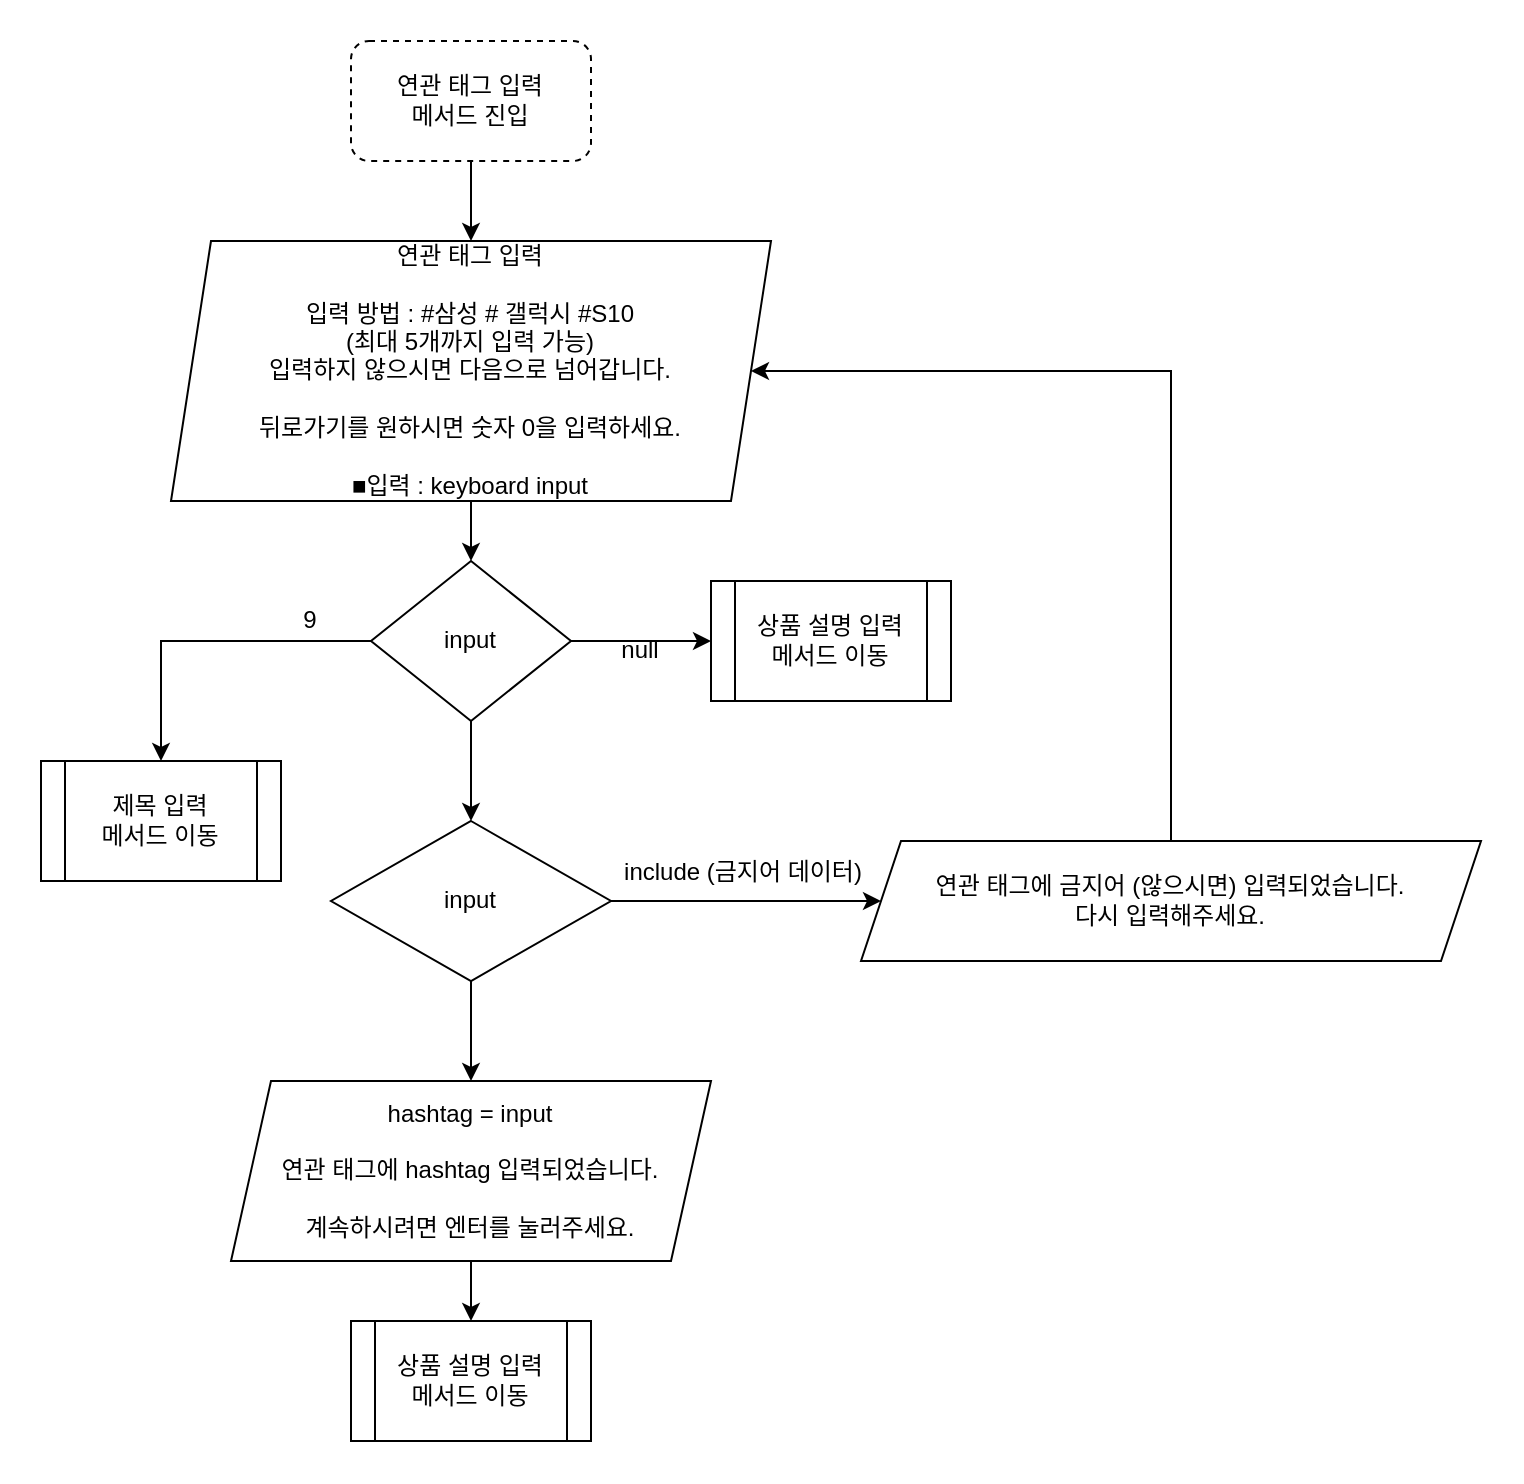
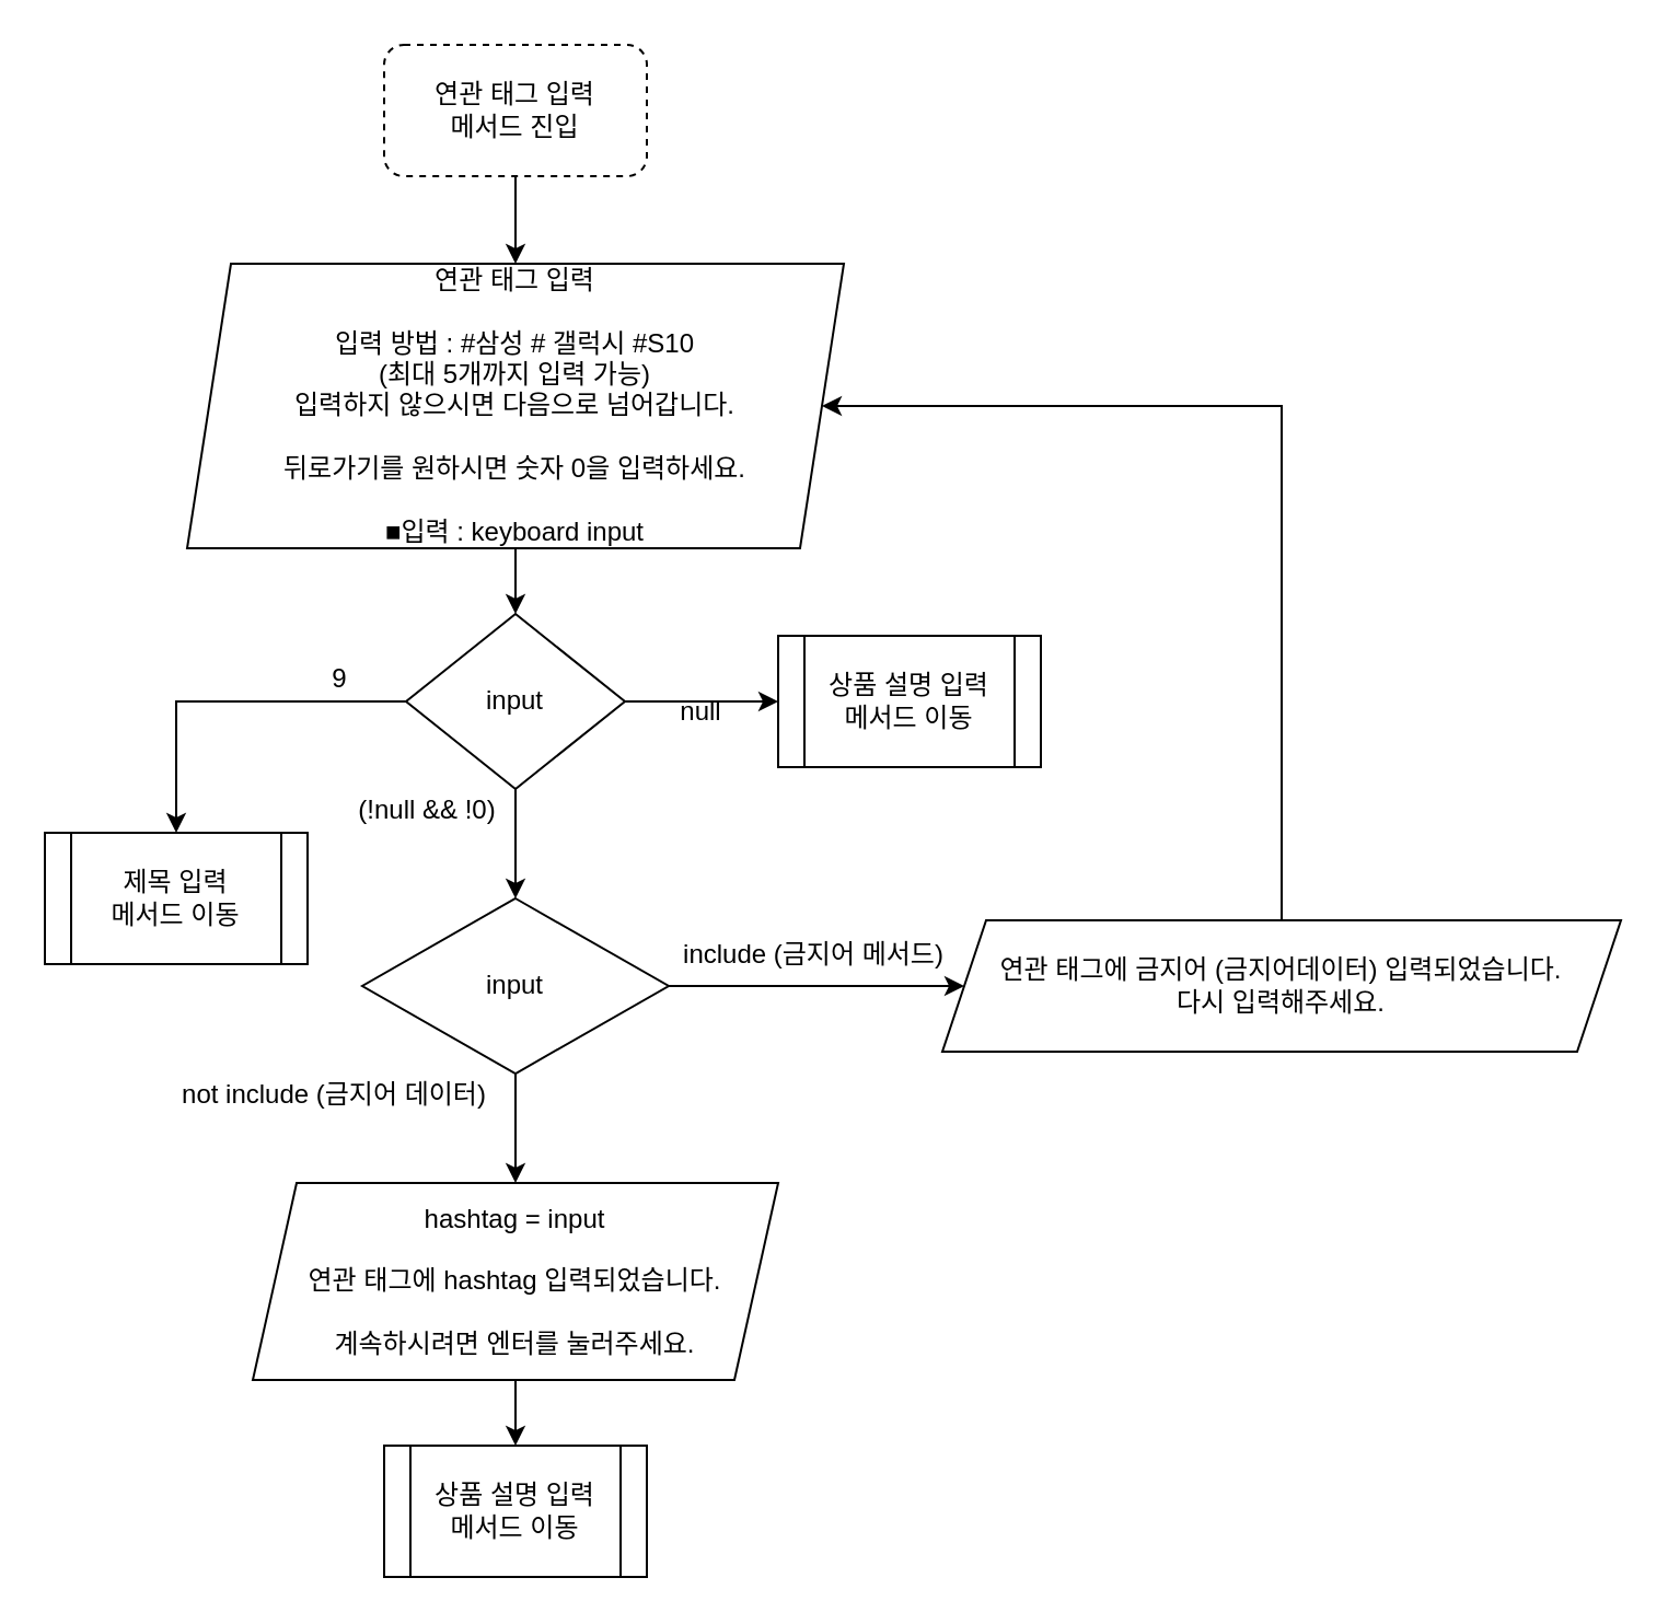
+ <mxCell id="16" value="(!null &amp;amp;&amp;amp; !0)" style="text;html=1;strokeColor=none;fillColor=none;align=center;verticalAlign=middle;whiteSpace=wrap;rounded=0;" parent="1" vertex="1"><mxGeometry x="155" y="360" width="80" height="20" as="geometry" /></mxCell>
- <mxCell id="23" value="include (금지어 데이터)" style="text;html=1;strokeColor=none;fillColor=none;align=center;verticalAlign=middle;whiteSpace=wrap;rounded=0;" vertex="1" parent="1"><mxGeometry x="304" y="426" width="135" height="20" as="geometry" /></mxCell>
+ <mxCell id="23" value="include (금지어 메서드)" style="text;html=1;strokeColor=none;fillColor=none;align=center;verticalAlign=middle;whiteSpace=wrap;rounded=0;" vertex="1" parent="1"><mxGeometry x="304" y="426" width="135" height="20" as="geometry" /></mxCell>
- <mxCell id="21" value="&lt;span id=&quot;docs-internal-guid-c182d64e-7fff-d9e1-cd36-cfdad88ebc47&quot;&gt;&lt;span style=&quot;font-family: &amp;#34;arial&amp;#34; ; background-color: transparent ; vertical-align: baseline&quot;&gt;&lt;font style=&quot;font-size: 12px&quot;&gt;연관 태그에 금지어 (않으시면) 입력되었습니다.&lt;br&gt;다시 입력해주세요.&lt;/font&gt;&lt;/span&gt;&lt;/span&gt;" style="shape=parallelogram;perimeter=parallelogramPerimeter;whiteSpace=wrap;html=1;fixedSize=1;" vertex="1" parent="1"><mxGeometry x="430" y="420" width="310" height="60" as="geometry" /></mxCell>
+ <mxCell id="21" value="&lt;span id=&quot;docs-internal-guid-c182d64e-7fff-d9e1-cd36-cfdad88ebc47&quot;&gt;&lt;span style=&quot;font-family: &amp;#34;arial&amp;#34; ; background-color: transparent ; vertical-align: baseline&quot;&gt;&lt;font style=&quot;font-size: 12px&quot;&gt;연관 태그에 금지어 (금지어데이터) 입력되었습니다.&lt;br&gt;다시 입력해주세요.&lt;/font&gt;&lt;/span&gt;&lt;/span&gt;" style="shape=parallelogram;perimeter=parallelogramPerimeter;whiteSpace=wrap;html=1;fixedSize=1;" vertex="1" parent="1"><mxGeometry x="430" y="420" width="310" height="60" as="geometry" /></mxCell>
+ <mxCell id="24" value="not include (금지어 데이터)" style="text;html=1;strokeColor=none;fillColor=none;align=center;verticalAlign=middle;whiteSpace=wrap;rounded=0;" vertex="1" parent="1"><mxGeometry x="70" y="490" width="165" height="20" as="geometry" /></mxCell>
